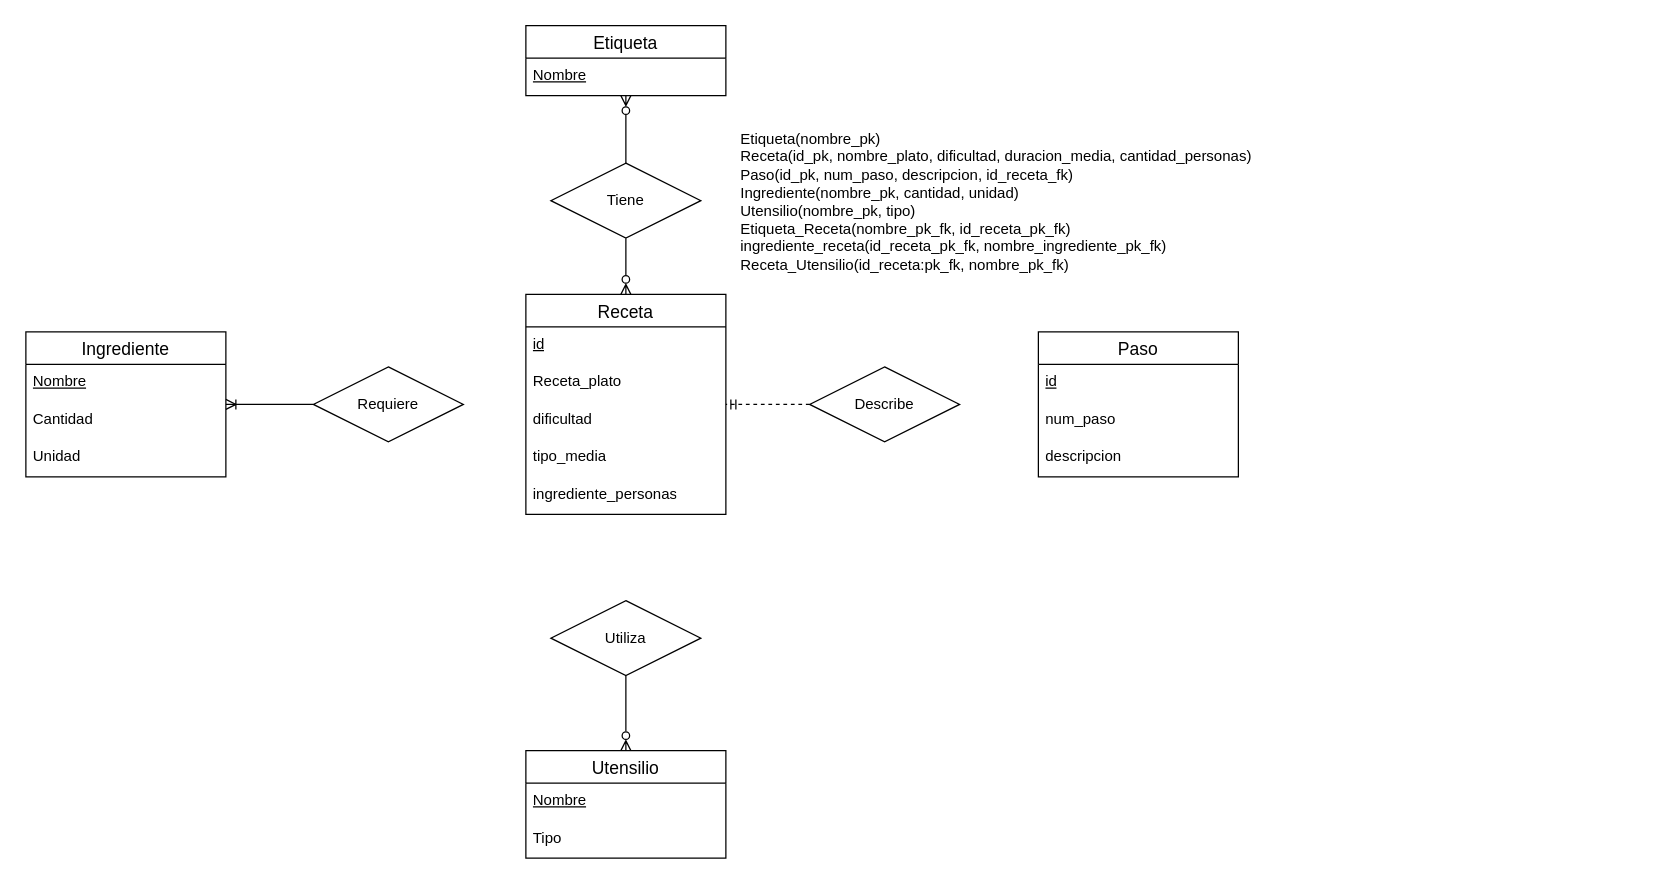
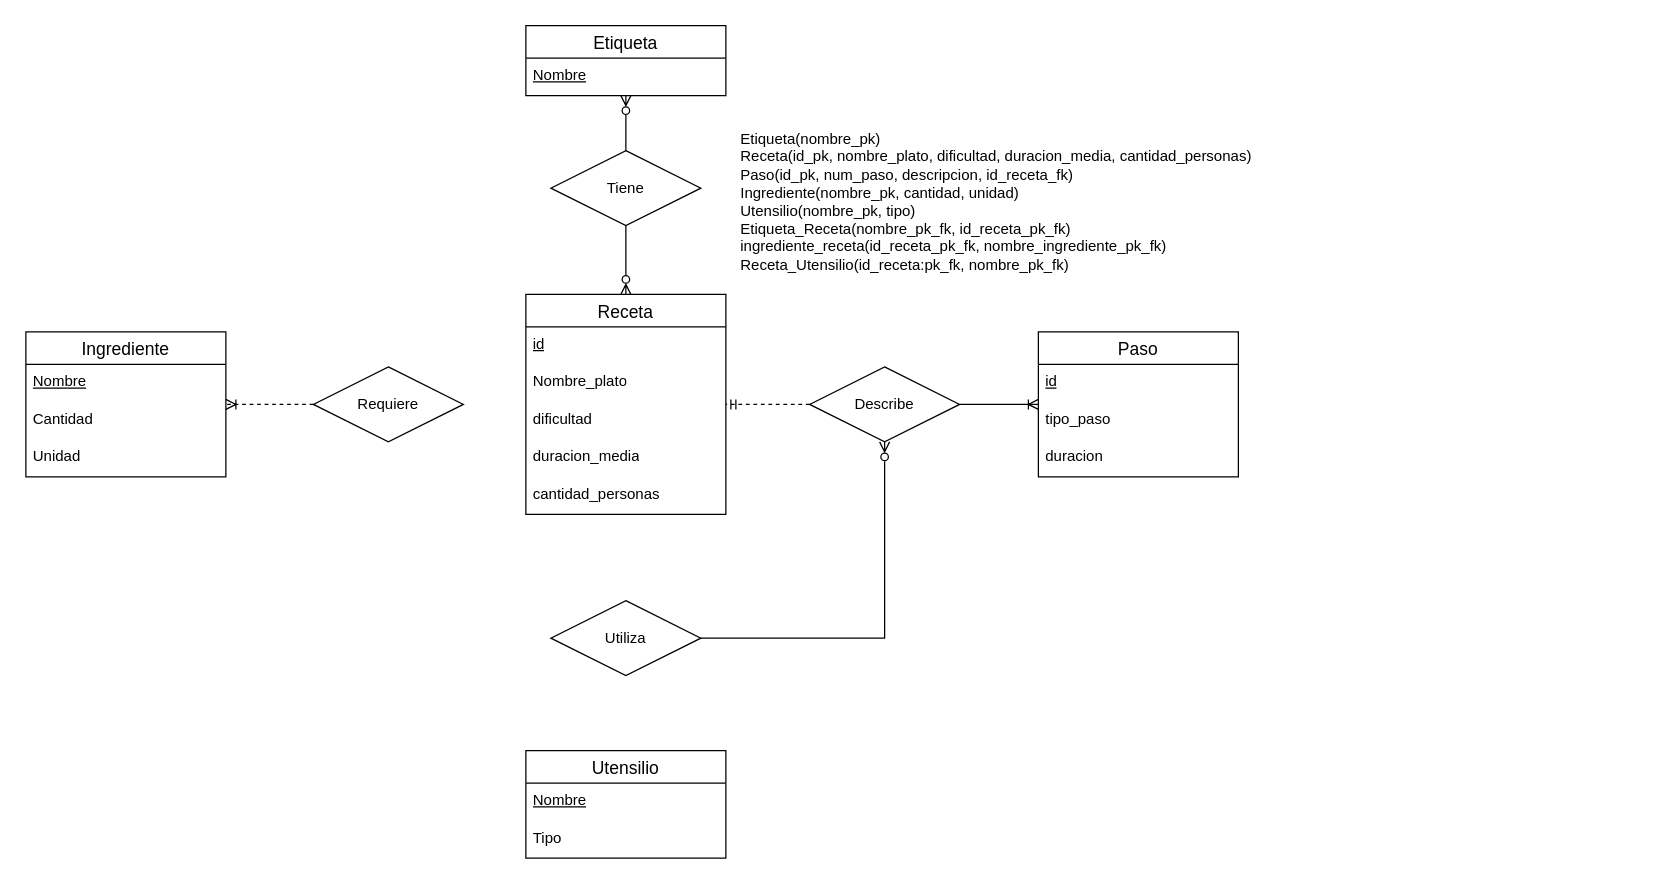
- <mxCell id="30" value="Tiene" style="shape=rhombus;perimeter=rhombusPerimeter;whiteSpace=wrap;html=1;align=center;" parent="1" vertex="1"><mxGeometry x="440" y="130" width="120" height="60" as="geometry" /></mxCell>
+ <mxCell id="30" value="Tiene" style="shape=rhombus;perimeter=rhombusPerimeter;whiteSpace=wrap;html=1;align=center;" parent="1" vertex="1"><mxGeometry x="440" y="120" width="120" height="60" as="geometry" /></mxCell>
- <mxCell id="13" value="Receta_plato" style="text;strokeColor=none;fillColor=none;spacingLeft=4;spacingRight=4;overflow=hidden;rotatable=0;points=[[0,0.5],[1,0.5]];portConstraint=eastwest;fontSize=12;whiteSpace=wrap;html=1;" parent="11" vertex="1"><mxGeometry y="56" width="160" height="30" as="geometry" /></mxCell>
+ <mxCell id="13" value="Nombre_plato" style="text;strokeColor=none;fillColor=none;spacingLeft=4;spacingRight=4;overflow=hidden;rotatable=0;points=[[0,0.5],[1,0.5]];portConstraint=eastwest;fontSize=12;whiteSpace=wrap;html=1;" parent="11" vertex="1"><mxGeometry y="56" width="160" height="30" as="geometry" /></mxCell>
- <mxCell id="27" style="edgeStyle=orthogonalEdgeStyle;rounded=0;orthogonalLoop=1;jettySize=auto;html=1;exitX=0;exitY=0.5;exitDx=0;exitDy=0;endArrow=ERoneToMany;endFill=0;" parent="1" source="28" target="2" edge="1"><mxGeometry relative="1" as="geometry" /></mxCell>
+ <mxCell id="27" style="edgeStyle=orthogonalEdgeStyle;rounded=0;orthogonalLoop=1;jettySize=auto;html=1;exitX=0;exitY=0.5;exitDx=0;exitDy=0;endArrow=ERoneToMany;endFill=0;dashed=1;" parent="1" source="28" target="2" edge="1"><mxGeometry relative="1" as="geometry" /></mxCell>
+ <mxCell id="25" style="edgeStyle=orthogonalEdgeStyle;rounded=0;orthogonalLoop=1;jettySize=auto;html=1;endArrow=ERoneToMany;endFill=0;" parent="1" source="26" target="6" edge="1"><mxGeometry relative="1" as="geometry" /></mxCell>
- <mxCell id="8" value="num_paso" style="text;strokeColor=none;fillColor=none;spacingLeft=4;spacingRight=4;overflow=hidden;rotatable=0;points=[[0,0.5],[1,0.5]];portConstraint=eastwest;fontSize=12;whiteSpace=wrap;html=1;" parent="6" vertex="1"><mxGeometry y="56" width="160" height="30" as="geometry" /></mxCell>
+ <mxCell id="8" value="tipo_paso" style="text;strokeColor=none;fillColor=none;spacingLeft=4;spacingRight=4;overflow=hidden;rotatable=0;points=[[0,0.5],[1,0.5]];portConstraint=eastwest;fontSize=12;whiteSpace=wrap;html=1;" parent="6" vertex="1"><mxGeometry y="56" width="160" height="30" as="geometry" /></mxCell>
- <mxCell id="15" value="tipo_media" style="text;strokeColor=none;fillColor=none;spacingLeft=4;spacingRight=4;overflow=hidden;rotatable=0;points=[[0,0.5],[1,0.5]];portConstraint=eastwest;fontSize=12;whiteSpace=wrap;html=1;" parent="11" vertex="1"><mxGeometry y="116" width="160" height="30" as="geometry" /></mxCell>
+ <mxCell id="15" value="duracion_media" style="text;strokeColor=none;fillColor=none;spacingLeft=4;spacingRight=4;overflow=hidden;rotatable=0;points=[[0,0.5],[1,0.5]];portConstraint=eastwest;fontSize=12;whiteSpace=wrap;html=1;" parent="11" vertex="1"><mxGeometry y="116" width="160" height="30" as="geometry" /></mxCell>
- <mxCell id="9" value="descripcion" style="text;strokeColor=none;fillColor=none;spacingLeft=4;spacingRight=4;overflow=hidden;rotatable=0;points=[[0,0.5],[1,0.5]];portConstraint=eastwest;fontSize=12;whiteSpace=wrap;html=1;" parent="6" vertex="1"><mxGeometry y="86" width="160" height="30" as="geometry" /></mxCell>
+ <mxCell id="9" value="duracion" style="text;strokeColor=none;fillColor=none;spacingLeft=4;spacingRight=4;overflow=hidden;rotatable=0;points=[[0,0.5],[1,0.5]];portConstraint=eastwest;fontSize=12;whiteSpace=wrap;html=1;" parent="6" vertex="1"><mxGeometry y="86" width="160" height="30" as="geometry" /></mxCell>
- <mxCell id="16" value="ingrediente_personas" style="text;strokeColor=none;fillColor=none;spacingLeft=4;spacingRight=4;overflow=hidden;rotatable=0;points=[[0,0.5],[1,0.5]];portConstraint=eastwest;fontSize=12;whiteSpace=wrap;html=1;" parent="11" vertex="1"><mxGeometry y="146" width="160" height="30" as="geometry" /></mxCell>
+ <mxCell id="16" value="cantidad_personas" style="text;strokeColor=none;fillColor=none;spacingLeft=4;spacingRight=4;overflow=hidden;rotatable=0;points=[[0,0.5],[1,0.5]];portConstraint=eastwest;fontSize=12;whiteSpace=wrap;html=1;" parent="11" vertex="1"><mxGeometry y="146" width="160" height="30" as="geometry" /></mxCell>
- <mxCell id="22" style="edgeStyle=orthogonalEdgeStyle;rounded=0;orthogonalLoop=1;jettySize=auto;html=1;endArrow=ERzeroToMany;endFill=0;" parent="1" source="23" target="19" edge="1"><mxGeometry relative="1" as="geometry" /></mxCell>
+ <mxCell id="22" style="edgeStyle=orthogonalEdgeStyle;rounded=0;orthogonalLoop=1;jettySize=auto;html=1;endArrow=ERzeroToMany;endFill=0;" parent="1" source="23" target="26" edge="1"><mxGeometry relative="1" as="geometry" /></mxCell>
